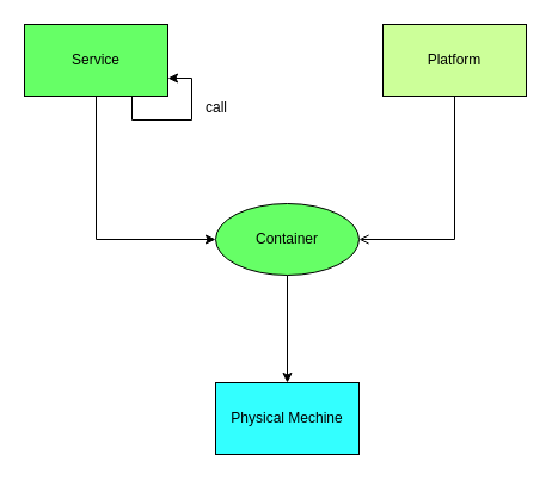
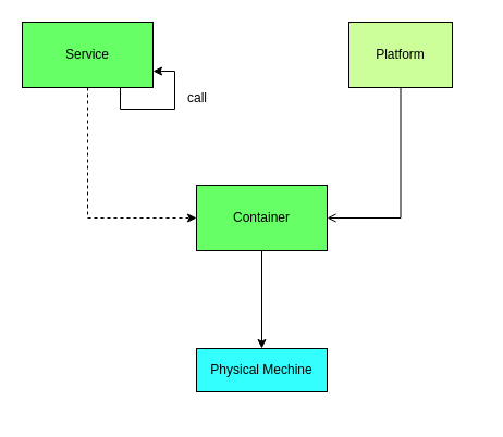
- <mxCell id="5" value="Platform&lt;br&gt;" style="rounded=0;whiteSpace=wrap;html=1;fillColor=#CCFF99;" vertex="1" parent="1"><mxGeometry x="320" y="20" width="120" height="60" as="geometry" /></mxCell>
+ <mxCell id="5" value="Platform&lt;br&gt;" style="rounded=0;whiteSpace=wrap;html=1;fillColor=#CCFF99;" vertex="1" parent="1"><mxGeometry x="320" y="20" width="95" height="60" as="geometry" /></mxCell>
- <mxCell id="2" style="edgeStyle=orthogonalEdgeStyle;rounded=0;orthogonalLoop=1;jettySize=auto;html=1;exitX=0.5;exitY=1;exitDx=0;exitDy=0;entryX=0;entryY=0.5;entryDx=0;entryDy=0;" edge="1" parent="1" source="3" target="7"><mxGeometry relative="1" as="geometry" /></mxCell>
+ <mxCell id="2" style="edgeStyle=orthogonalEdgeStyle;rounded=0;orthogonalLoop=1;jettySize=auto;html=1;exitX=0.5;exitY=1;exitDx=0;exitDy=0;entryX=0;entryY=0.5;entryDx=0;entryDy=0;dashed=1;" edge="1" parent="1" source="3" target="7"><mxGeometry relative="1" as="geometry" /></mxCell>
- <mxCell id="7" value="Container&lt;br&gt;" style="ellipse;whiteSpace=wrap;html=1;fillColor=#66FF66;" vertex="1" parent="1"><mxGeometry x="180" y="170" width="120" height="60" as="geometry" /></mxCell>
+ <mxCell id="7" value="Container&lt;br&gt;" style="rounded=0;whiteSpace=wrap;html=1;fillColor=#66FF66;" vertex="1" parent="1"><mxGeometry x="180" y="170" width="120" height="60" as="geometry" /></mxCell>
- <mxCell id="8" value="Physical Mechine" style="rounded=0;whiteSpace=wrap;html=1;fillColor=#33FFFF;" vertex="1" parent="1"><mxGeometry x="180" y="320" width="120" height="60" as="geometry" /></mxCell>
+ <mxCell id="8" value="Physical Mechine" style="rounded=0;whiteSpace=wrap;html=1;fillColor=#33FFFF;" vertex="1" parent="1"><mxGeometry x="180" y="320" width="120" height="40" as="geometry" /></mxCell>
